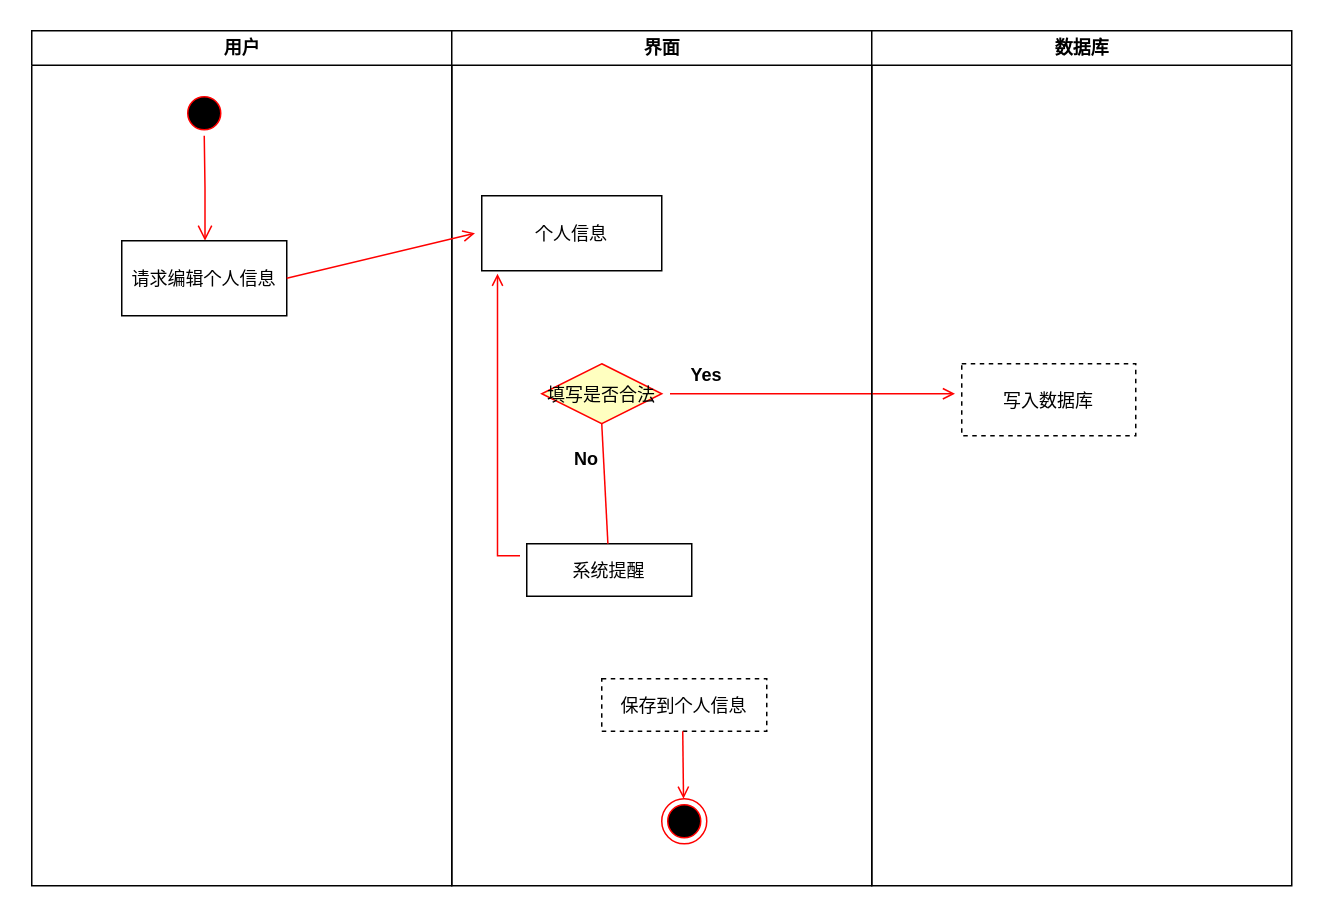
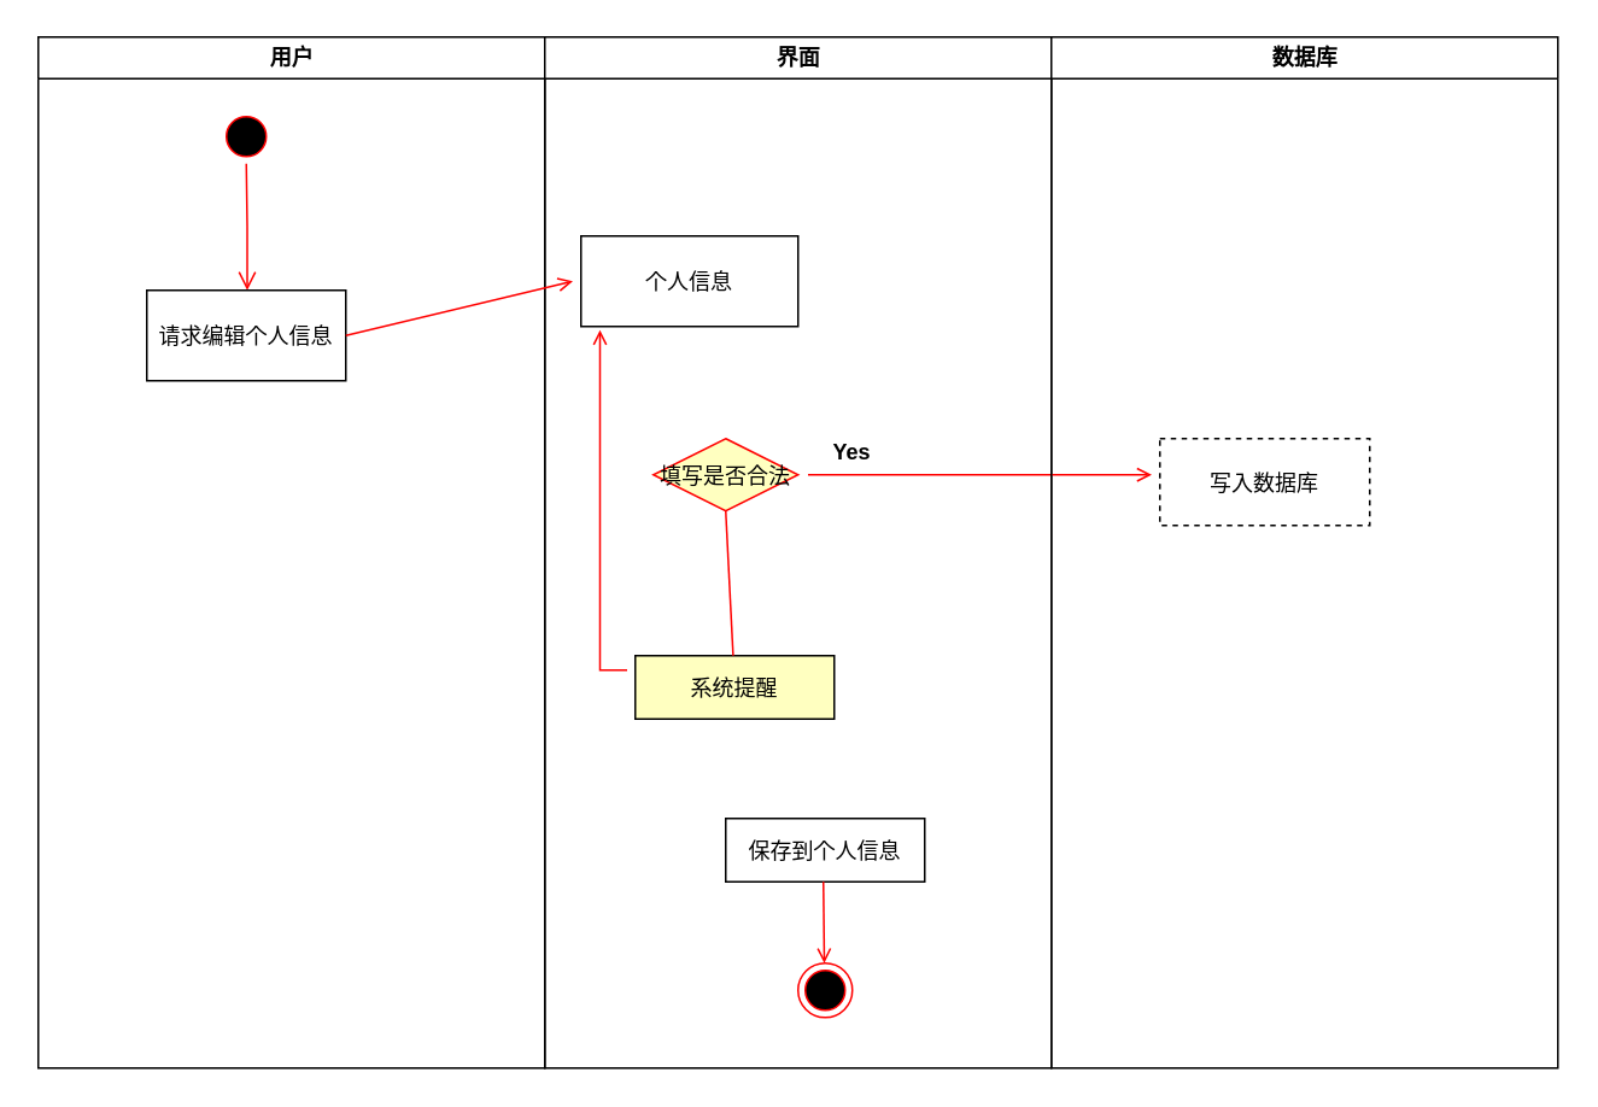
- <mxCell id="13" value="No" style="text;align=center;fontStyle=1;verticalAlign=middle;spacingLeft=3;spacingRight=3;strokeColor=none;rotatable=0;points=[[0,0.5],[1,0.5]];portConstraint=eastwest;" parent="6" vertex="1"><mxGeometry x="50" y="272" width="80" height="26" as="geometry" /></mxCell>
- <mxCell id="8" value="系统提醒" style="" parent="6" vertex="1"><mxGeometry x="50" y="342" width="110" height="35" as="geometry" /></mxCell>
+ <mxCell id="8" value="系统提醒" style="fillColor=#ffffc0;" parent="6" vertex="1"><mxGeometry x="50" y="342" width="110" height="35" as="geometry" /></mxCell>
- <mxCell id="14" value="保存到个人信息" style="dashed=1;" parent="6" vertex="1"><mxGeometry x="100" y="432" width="110" height="35" as="geometry" /></mxCell>
+ <mxCell id="14" value="保存到个人信息" style="" parent="6" vertex="1"><mxGeometry x="100" y="432" width="110" height="35" as="geometry" /></mxCell>
